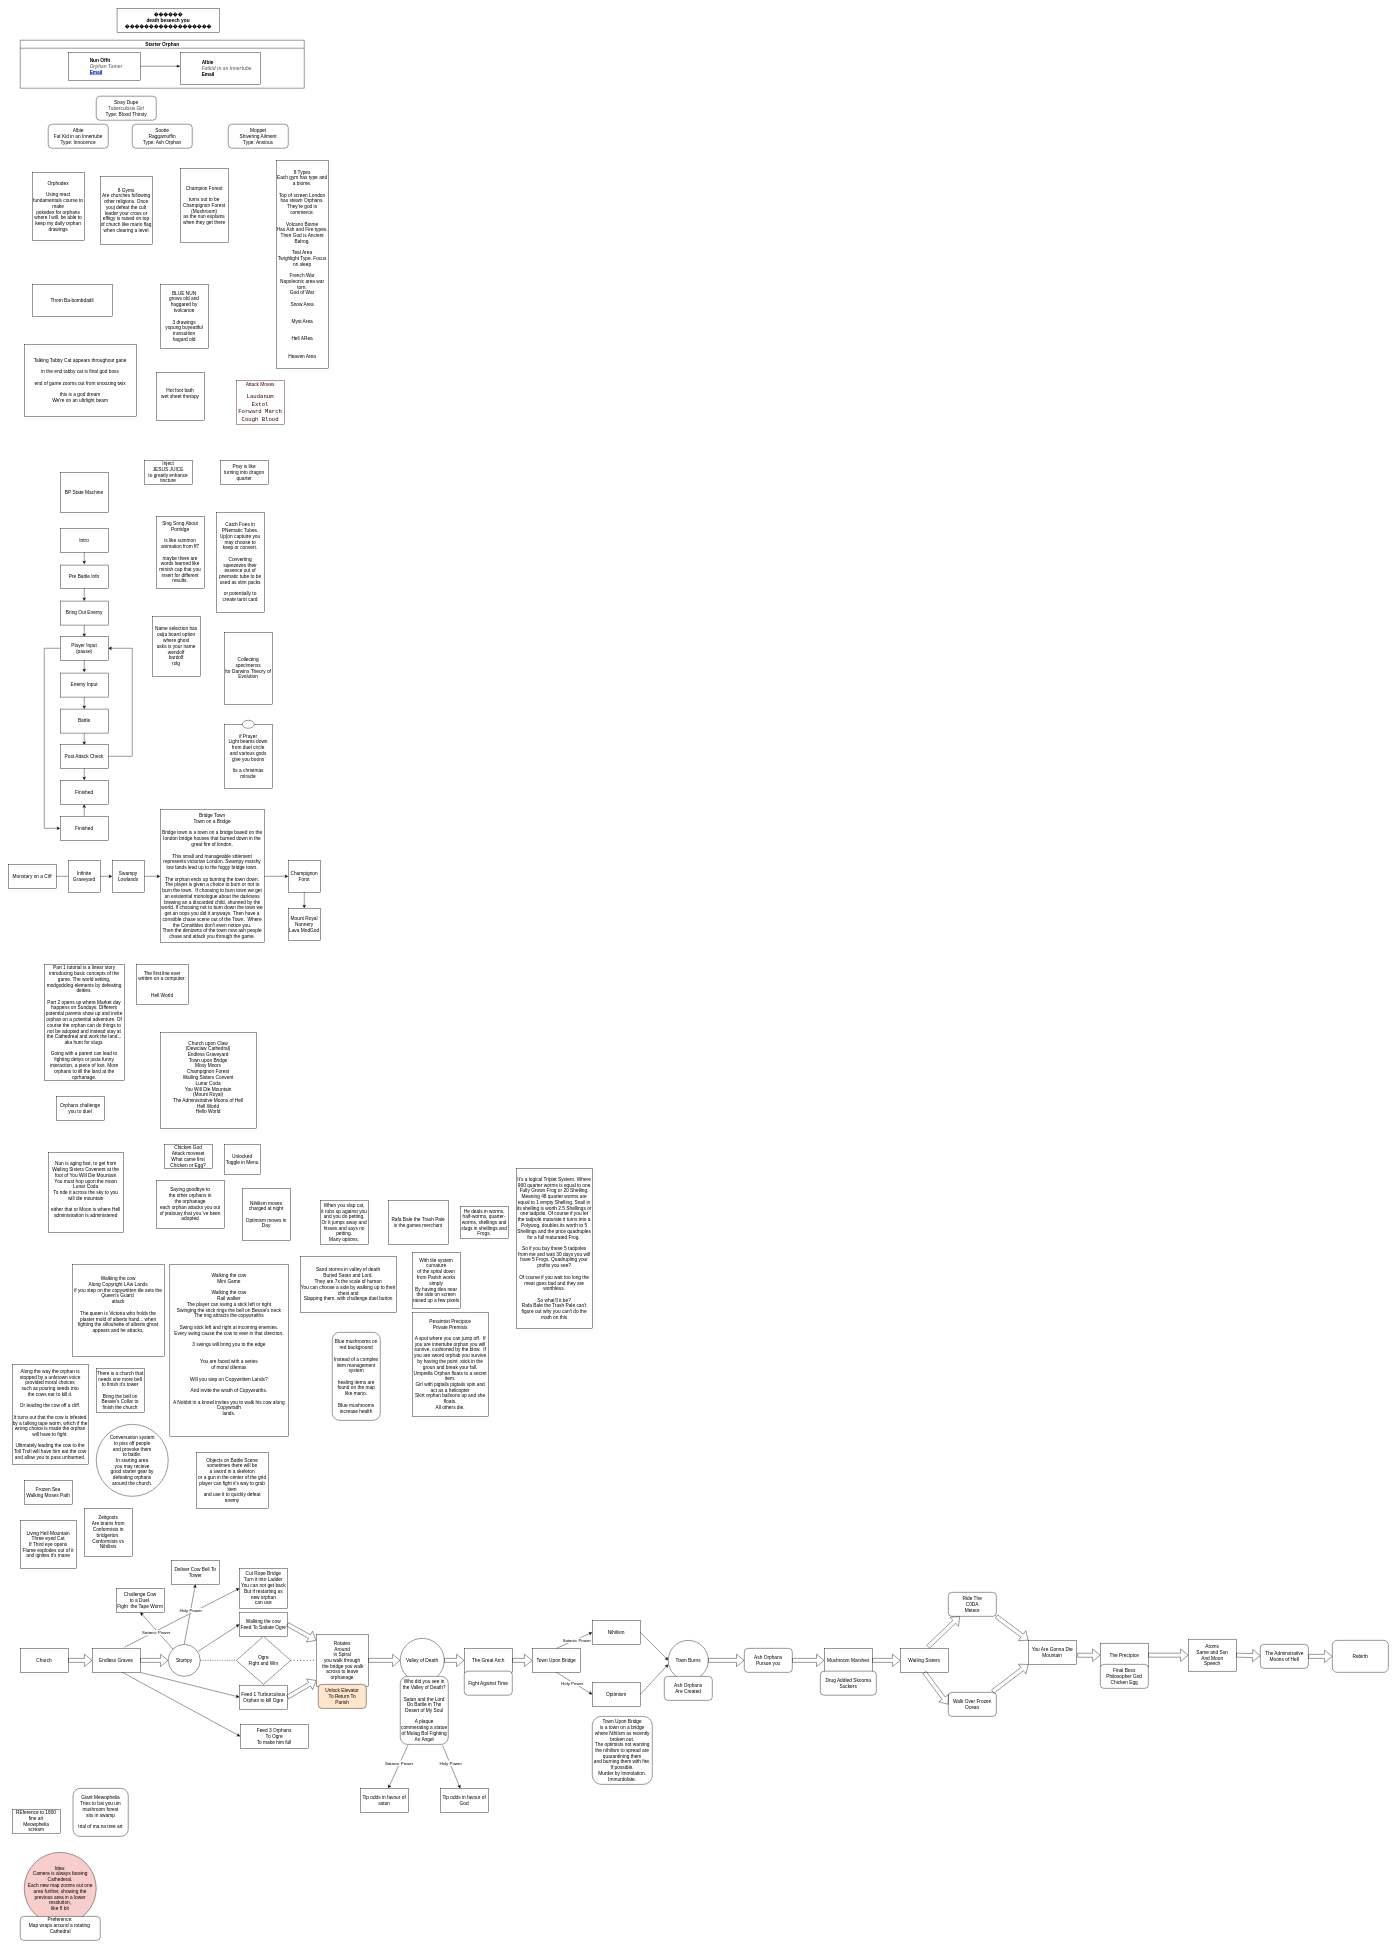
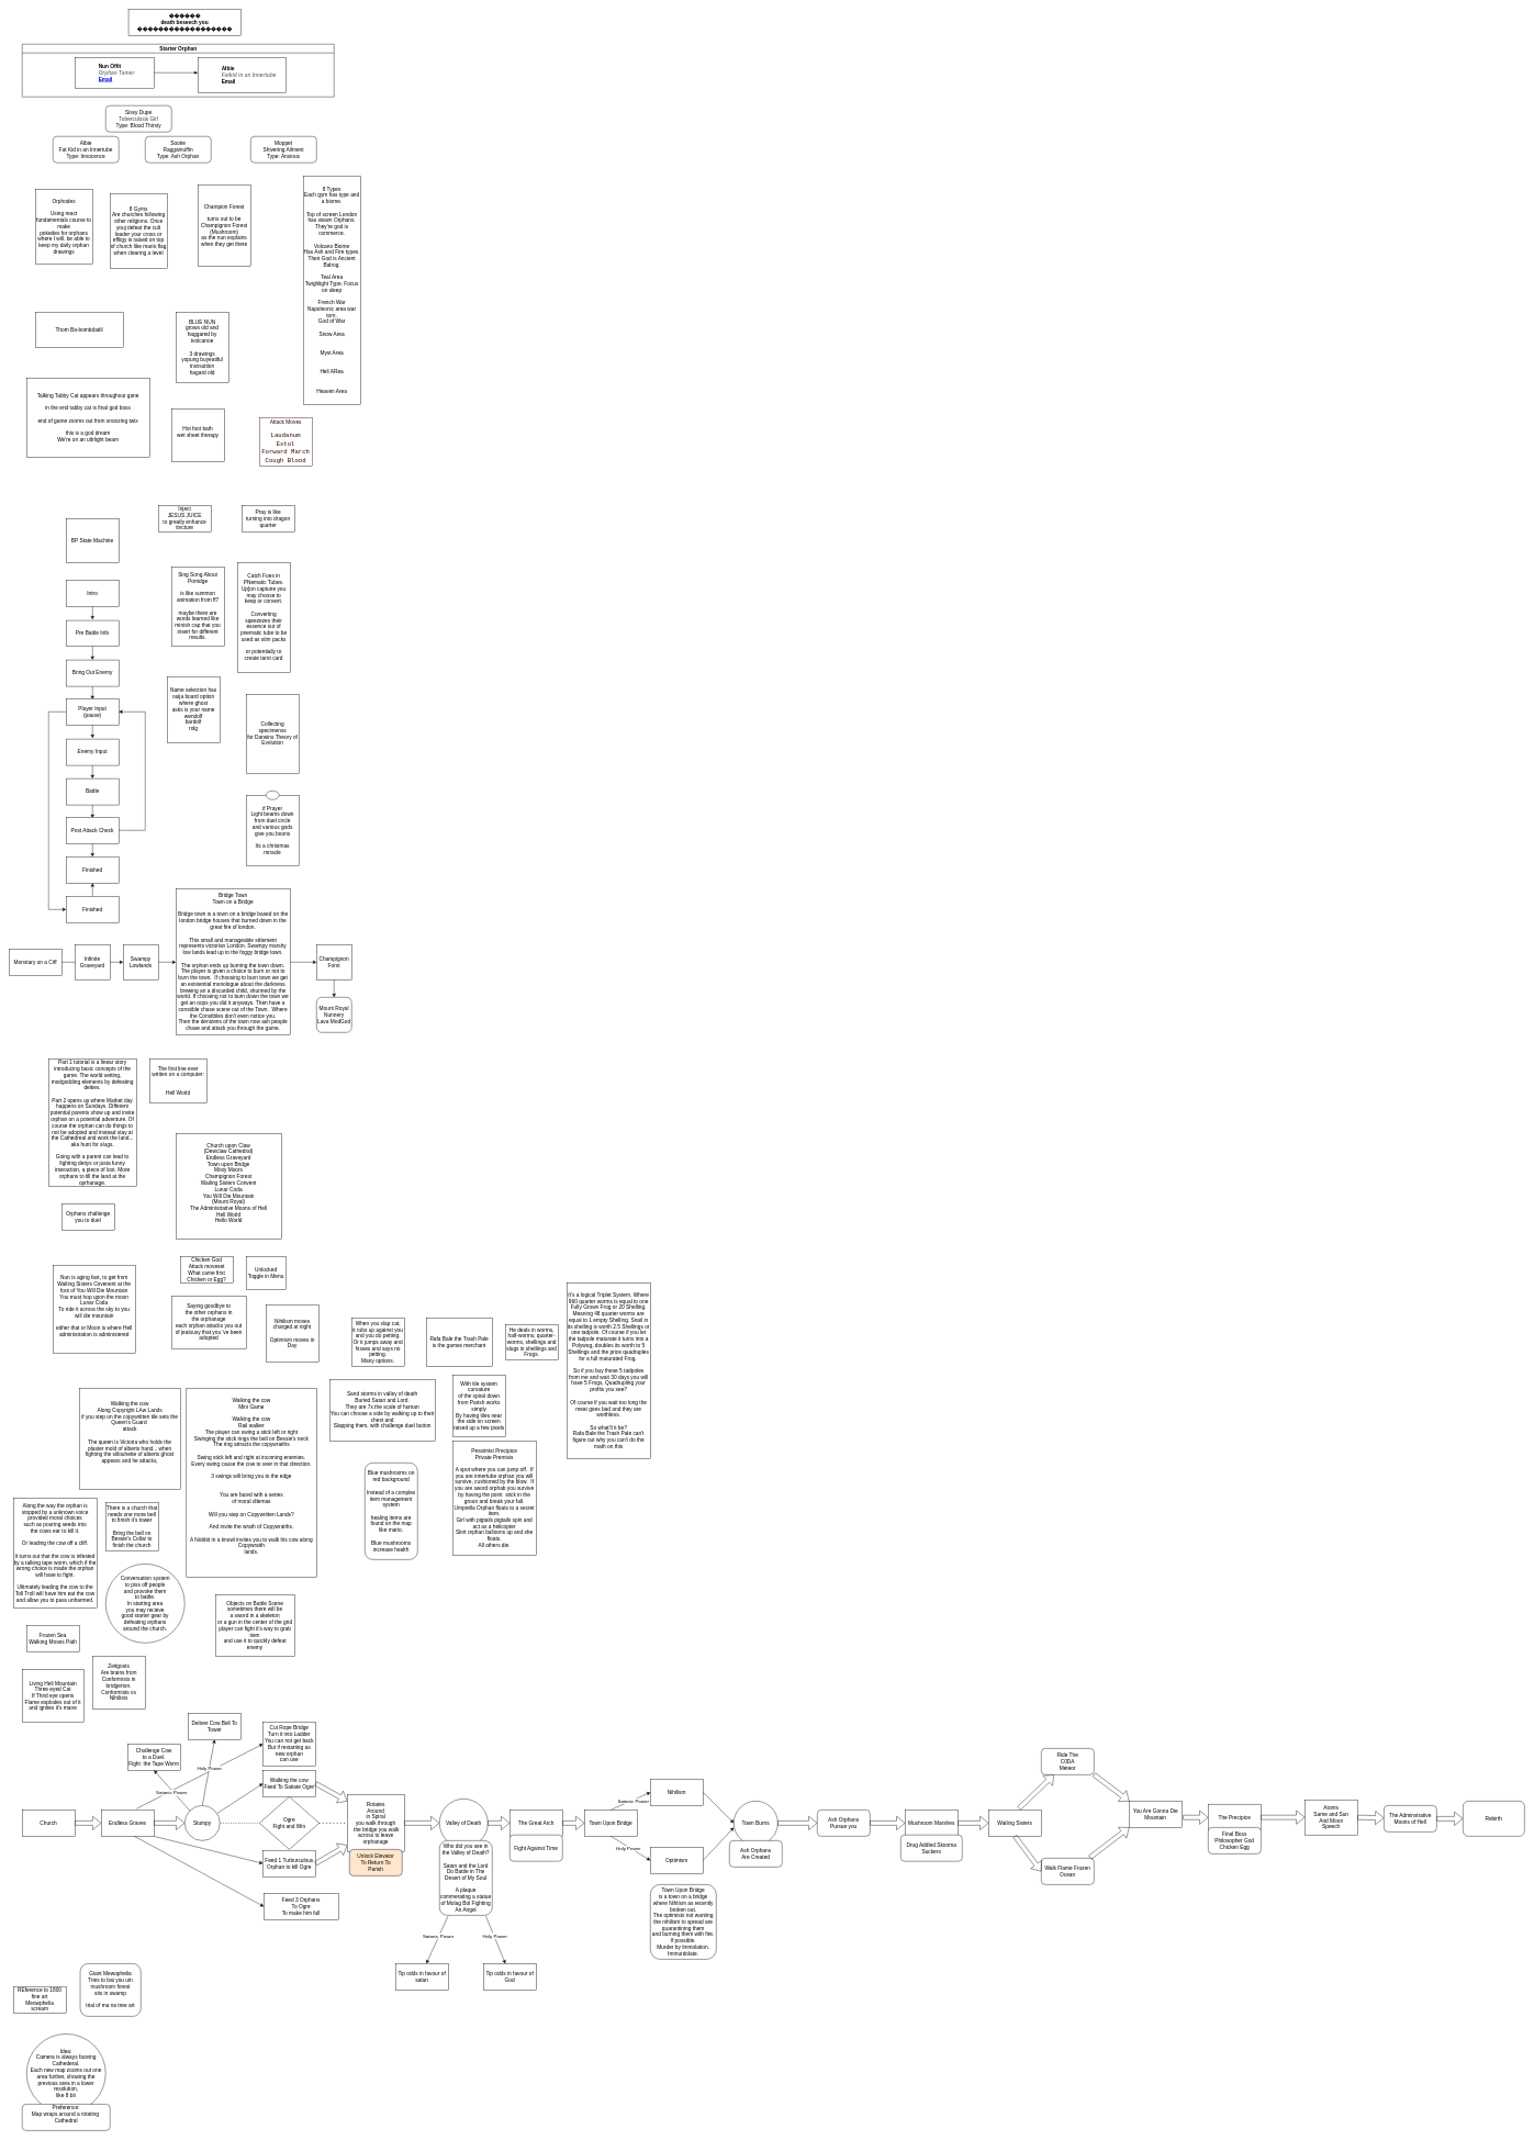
- <mxCell id="57" value="Mount Royal&lt;div&gt;Nunnery&lt;/div&gt;&lt;div&gt;Lava ModGod&lt;/div&gt;" style="whiteSpace=wrap;html=1;aspect=fixed;" parent="1" vertex="1"><mxGeometry x="720" y="2270" width="80" height="80" as="geometry" /></mxCell>
+ <mxCell id="57" value="Mount Royal&lt;div&gt;Nunnery&lt;/div&gt;&lt;div&gt;Lava ModGod&lt;/div&gt;" style="whiteSpace=wrap;html=1;aspect=fixed;rounded=1;" parent="1" vertex="1"><mxGeometry x="720" y="2270" width="80" height="80" as="geometry" /></mxCell>
- <mxCell id="139" value="Walk Over Frozen Ocean" style="rounded=1;whiteSpace=wrap;html=1;" parent="1" vertex="1"><mxGeometry x="2370" y="4230" width="120" height="60" as="geometry" /></mxCell>
+ <mxCell id="139" value="Walk Flame Frozen Ocean" style="rounded=1;whiteSpace=wrap;html=1;" parent="1" vertex="1"><mxGeometry x="2370" y="4230" width="120" height="60" as="geometry" /></mxCell>
- <mxCell id="90" value="Idea:&lt;div&gt;Camera is always faceing Cathederal.&lt;/div&gt;&lt;div&gt;Each new map zooms out one area further, showing the previous area in a lower resolution,&lt;/div&gt;&lt;div&gt;like 8 bit&lt;/div&gt;" style="ellipse;whiteSpace=wrap;html=1;aspect=fixed;fillColor=#f8cecc;" parent="1" vertex="1"><mxGeometry x="60" y="4630" width="180" height="180" as="geometry" /></mxCell>
+ <mxCell id="90" value="Idea:&lt;div&gt;Camera is always faceing Cathederal.&lt;/div&gt;&lt;div&gt;Each new map zooms out one area further, showing the previous area in a lower resolution,&lt;/div&gt;&lt;div&gt;like 8 bit&lt;/div&gt;" style="ellipse;whiteSpace=wrap;html=1;aspect=fixed;" parent="1" vertex="1"><mxGeometry x="60" y="4630" width="180" height="180" as="geometry" /></mxCell>
